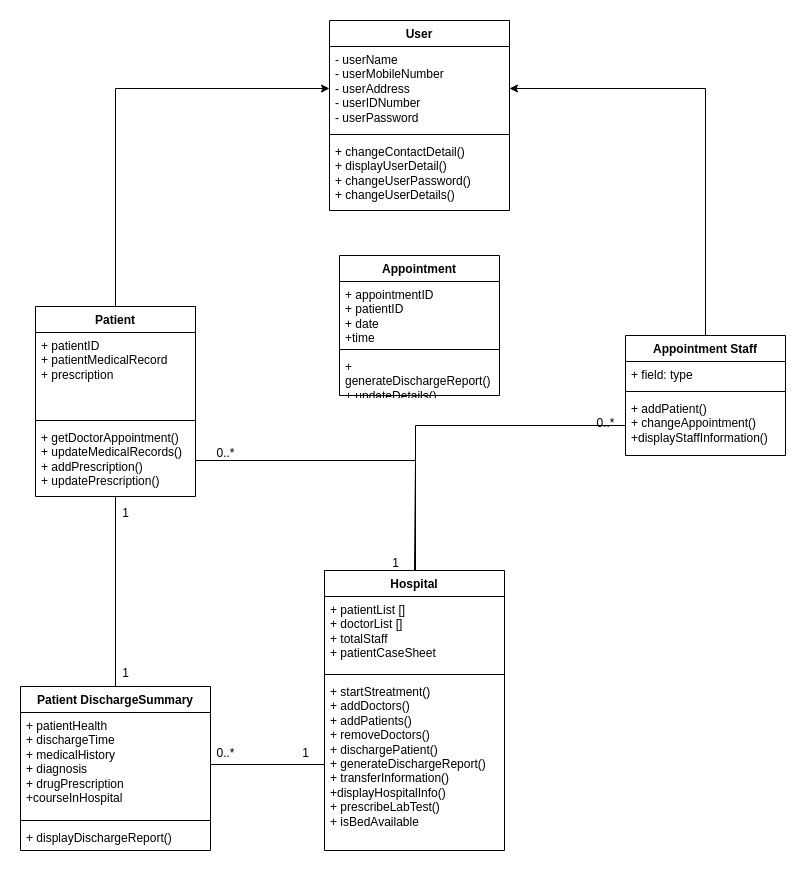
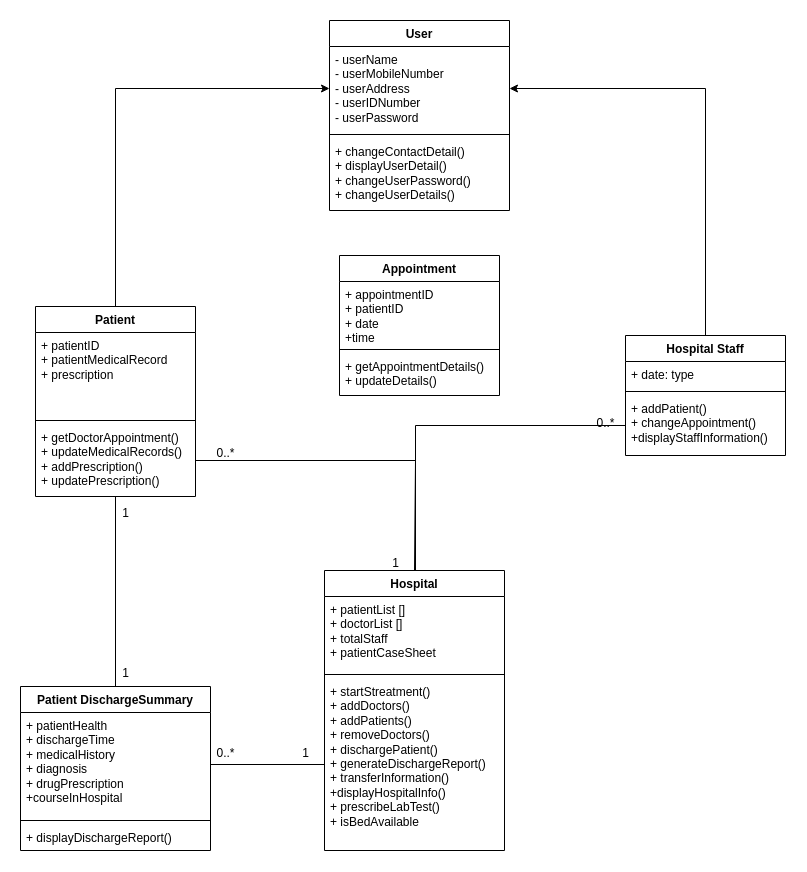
- <mxCell id="16" value="Appointment Staff" style="swimlane;fontStyle=1;align=center;verticalAlign=top;childLayout=stackLayout;horizontal=1;startSize=26;horizontalStack=0;resizeParent=1;resizeParentMax=0;resizeLast=0;collapsible=1;marginBottom=0;whiteSpace=wrap;html=1;" parent="1" vertex="1"><mxGeometry x="625" y="335" width="160" height="120" as="geometry" /></mxCell>
+ <mxCell id="16" value="Hospital Staff" style="swimlane;fontStyle=1;align=center;verticalAlign=top;childLayout=stackLayout;horizontal=1;startSize=26;horizontalStack=0;resizeParent=1;resizeParentMax=0;resizeLast=0;collapsible=1;marginBottom=0;whiteSpace=wrap;html=1;" parent="1" vertex="1"><mxGeometry x="625" y="335" width="160" height="120" as="geometry" /></mxCell>
- <mxCell id="17" value="+ field: type" style="text;strokeColor=none;fillColor=none;align=left;verticalAlign=top;spacingLeft=4;spacingRight=4;overflow=hidden;rotatable=0;points=[[0,0.5],[1,0.5]];portConstraint=eastwest;whiteSpace=wrap;html=1;" parent="16" vertex="1"><mxGeometry y="26" width="160" height="26" as="geometry" /></mxCell>
+ <mxCell id="17" value="+ date: type" style="text;strokeColor=none;fillColor=none;align=left;verticalAlign=top;spacingLeft=4;spacingRight=4;overflow=hidden;rotatable=0;points=[[0,0.5],[1,0.5]];portConstraint=eastwest;whiteSpace=wrap;html=1;" parent="16" vertex="1"><mxGeometry y="26" width="160" height="26" as="geometry" /></mxCell>
- <mxCell id="14" value="+ generateDischargeReport()&lt;br&gt;+ updateDetails()" style="text;strokeColor=none;fillColor=none;align=left;verticalAlign=top;spacingLeft=4;spacingRight=4;overflow=hidden;rotatable=0;points=[[0,0.5],[1,0.5]];portConstraint=eastwest;whiteSpace=wrap;html=1;" parent="11" vertex="1"><mxGeometry y="98" width="160" height="42" as="geometry" /></mxCell>
+ <mxCell id="14" value="+ getAppointmentDetails()&lt;br&gt;+ updateDetails()" style="text;strokeColor=none;fillColor=none;align=left;verticalAlign=top;spacingLeft=4;spacingRight=4;overflow=hidden;rotatable=0;points=[[0,0.5],[1,0.5]];portConstraint=eastwest;whiteSpace=wrap;html=1;" parent="11" vertex="1"><mxGeometry y="98" width="160" height="42" as="geometry" /></mxCell>
